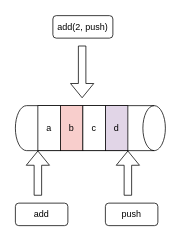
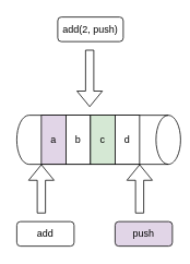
- <mxCell id="3" value="a" style="rounded=0;whiteSpace=wrap;html=1;" vertex="1" parent="1"><mxGeometry x="50" y="140" width="30" height="60" as="geometry" /></mxCell>
+ <mxCell id="3" value="a" style="rounded=0;whiteSpace=wrap;html=1;fillColor=#e1d5e7;" vertex="1" parent="1"><mxGeometry x="50" y="140" width="30" height="60" as="geometry" /></mxCell>
- <mxCell id="4" value="b" style="rounded=0;whiteSpace=wrap;html=1;fillColor=#f8cecc;" vertex="1" parent="1"><mxGeometry x="80" y="140" width="30" height="60" as="geometry" /></mxCell>
+ <mxCell id="4" value="b" style="rounded=0;whiteSpace=wrap;html=1;" vertex="1" parent="1"><mxGeometry x="80" y="140" width="30" height="60" as="geometry" /></mxCell>
- <mxCell id="5" value="c" style="rounded=0;whiteSpace=wrap;html=1;" vertex="1" parent="1"><mxGeometry x="110" y="140" width="30" height="60" as="geometry" /></mxCell>
+ <mxCell id="5" value="c" style="rounded=0;whiteSpace=wrap;html=1;fillColor=#d5e8d4;" vertex="1" parent="1"><mxGeometry x="110" y="140" width="30" height="60" as="geometry" /></mxCell>
- <mxCell id="6" value="d" style="rounded=0;whiteSpace=wrap;html=1;fillColor=#e1d5e7;" vertex="1" parent="1"><mxGeometry x="140" y="140" width="30" height="60" as="geometry" /></mxCell>
+ <mxCell id="6" value="d" style="rounded=0;whiteSpace=wrap;html=1;" vertex="1" parent="1"><mxGeometry x="140" y="140" width="30" height="60" as="geometry" /></mxCell>
- <mxCell id="7" value="push" style="rounded=1;whiteSpace=wrap;html=1;" vertex="1" parent="1"><mxGeometry x="140" y="270" width="70" height="30" as="geometry" /></mxCell>
+ <mxCell id="7" value="push" style="rounded=1;whiteSpace=wrap;html=1;fillColor=#e1d5e7;" vertex="1" parent="1"><mxGeometry x="140" y="270" width="70" height="30" as="geometry" /></mxCell>
